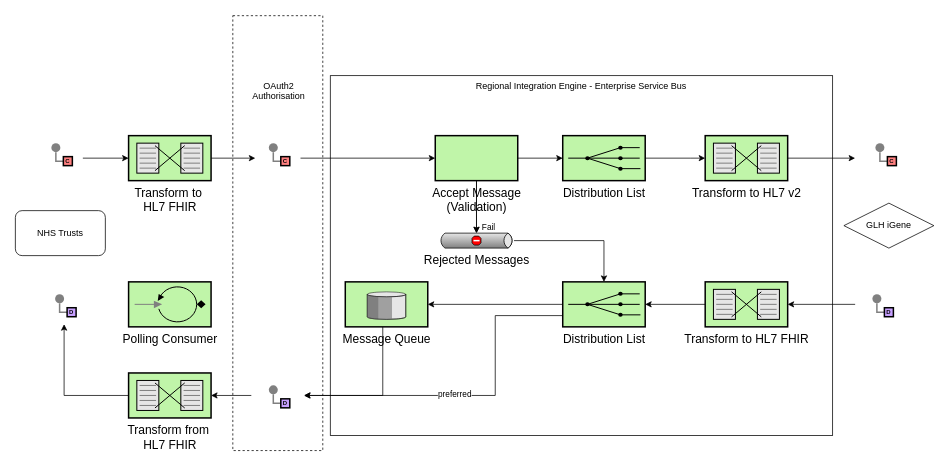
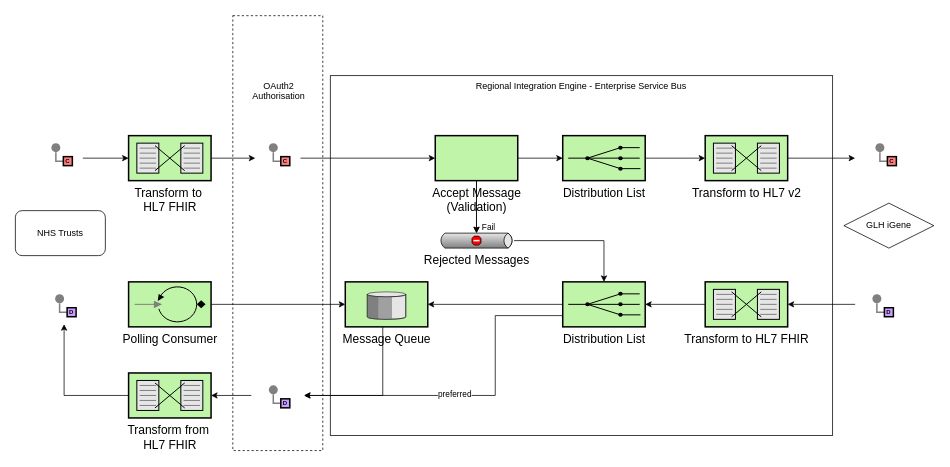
+ <mxCell id="57" style="edgeStyle=orthogonalEdgeStyle;rounded=0;orthogonalLoop=1;jettySize=auto;html=1;entryX=0;entryY=0.5;entryDx=0;entryDy=0;entryPerimeter=0;" edge="1" parent="1" source="44" target="56"><mxGeometry relative="1" as="geometry" /></mxCell>
